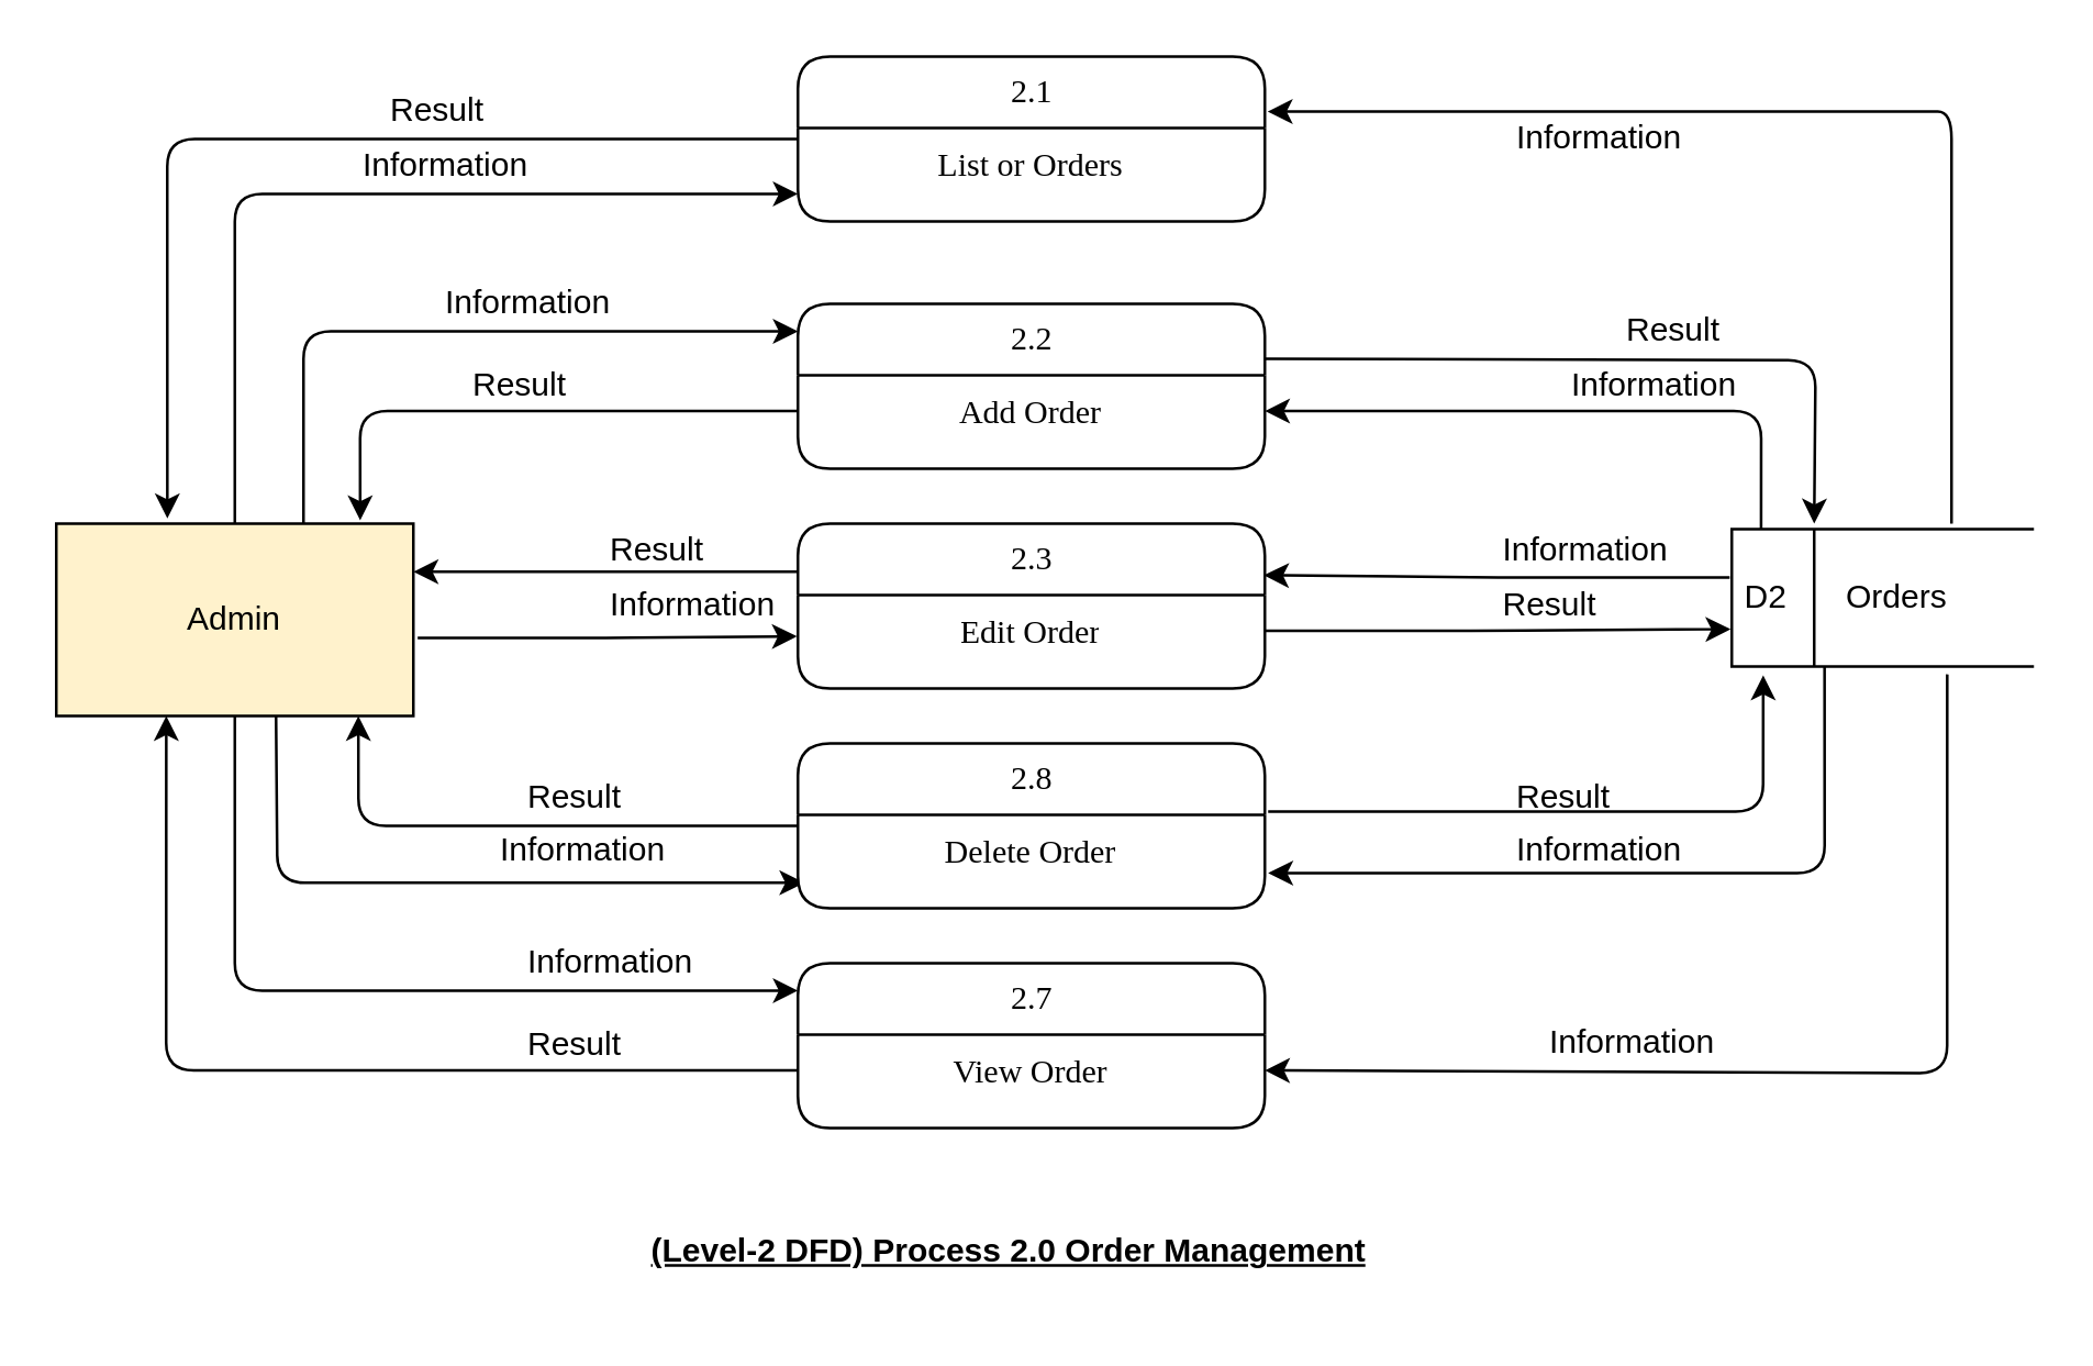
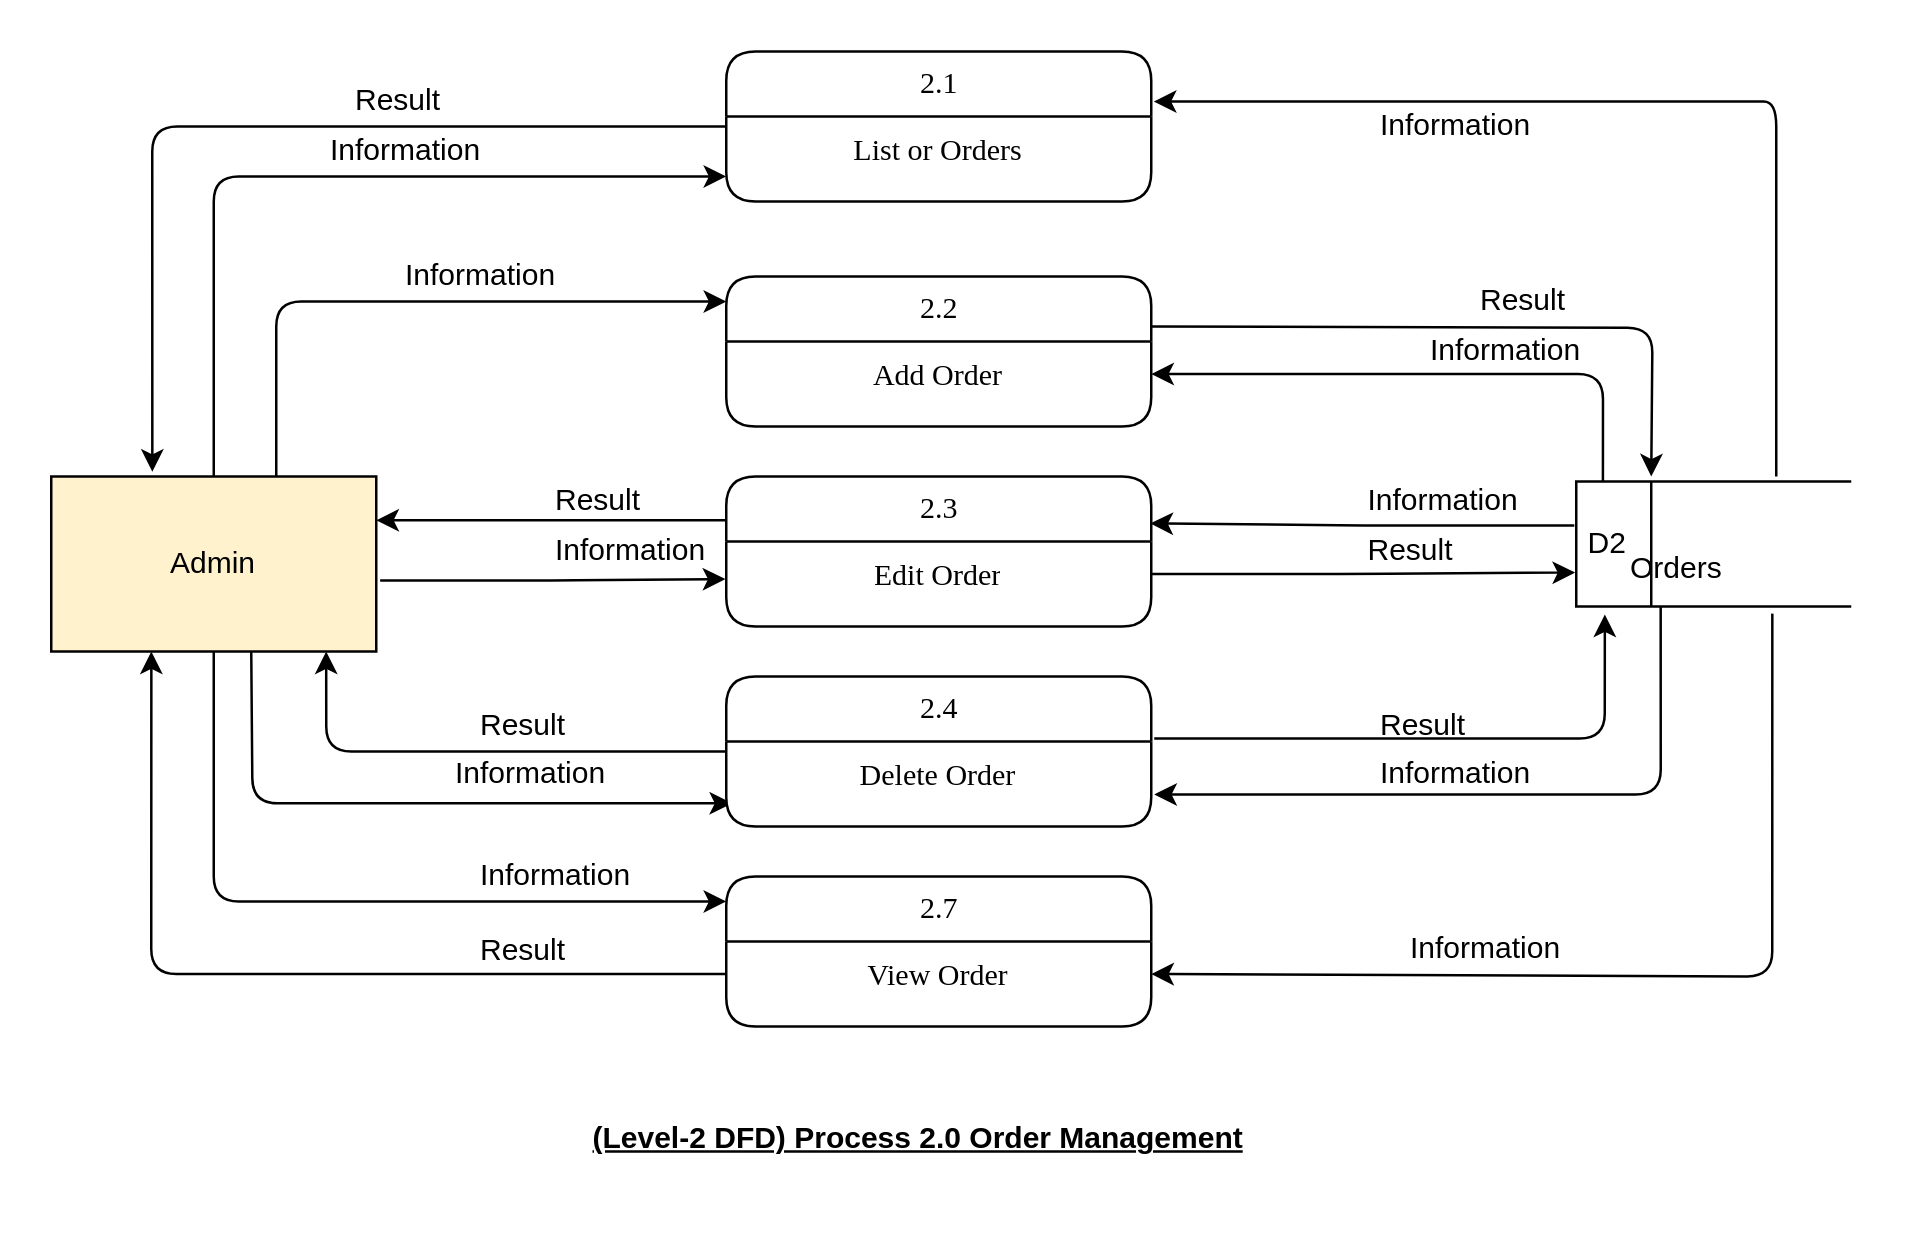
- <mxCell id="32" value="Result" style="edgeStyle=orthogonalEdgeStyle;curved=0;sketch=0;orthogonalLoop=1;jettySize=auto;html=1;entryX=0.851;entryY=-0.017;entryDx=0;entryDy=0;entryPerimeter=0;labelBackgroundColor=none;fontSize=12;align=left;" parent="1" source="14" target="11" edge="1"><mxGeometry x="0.205" y="-9" relative="1" as="geometry"><mxPoint as="offset" /></mxGeometry></mxCell>
- <mxCell id="29" value="Orders" style="text;html=1;strokeColor=none;fillColor=none;align=left;verticalAlign=middle;whiteSpace=wrap;fontSize=12;rounded=1;" parent="1" vertex="1"><mxGeometry x="670" y="207" width="50" height="20" as="geometry" /></mxCell>
+ <mxCell id="29" value="Orders" style="text;html=1;strokeColor=none;fillColor=none;align=left;verticalAlign=middle;whiteSpace=wrap;fontSize=12;rounded=1;" parent="1" vertex="1"><mxGeometry x="650" y="217" width="50" height="20" as="geometry" /></mxCell>
- <mxCell id="19" value="2.8" style="swimlane;html=1;fontStyle=0;childLayout=stackLayout;horizontal=1;startSize=26;horizontalStack=0;resizeParent=1;resizeLast=0;collapsible=1;marginBottom=0;swimlaneFillColor=#ffffff;align=center;shadow=0;comic=0;labelBackgroundColor=none;strokeWidth=1;fontFamily=Verdana;fontSize=12;rounded=1;" parent="1" vertex="1"><mxGeometry x="290" y="270" width="170" height="60" as="geometry" /></mxCell>
+ <mxCell id="19" value="2.4" style="swimlane;html=1;fontStyle=0;childLayout=stackLayout;horizontal=1;startSize=26;horizontalStack=0;resizeParent=1;resizeLast=0;collapsible=1;marginBottom=0;swimlaneFillColor=#ffffff;align=center;shadow=0;comic=0;labelBackgroundColor=none;strokeWidth=1;fontFamily=Verdana;fontSize=12;rounded=1;" parent="1" vertex="1"><mxGeometry x="290" y="270" width="170" height="60" as="geometry" /></mxCell>
